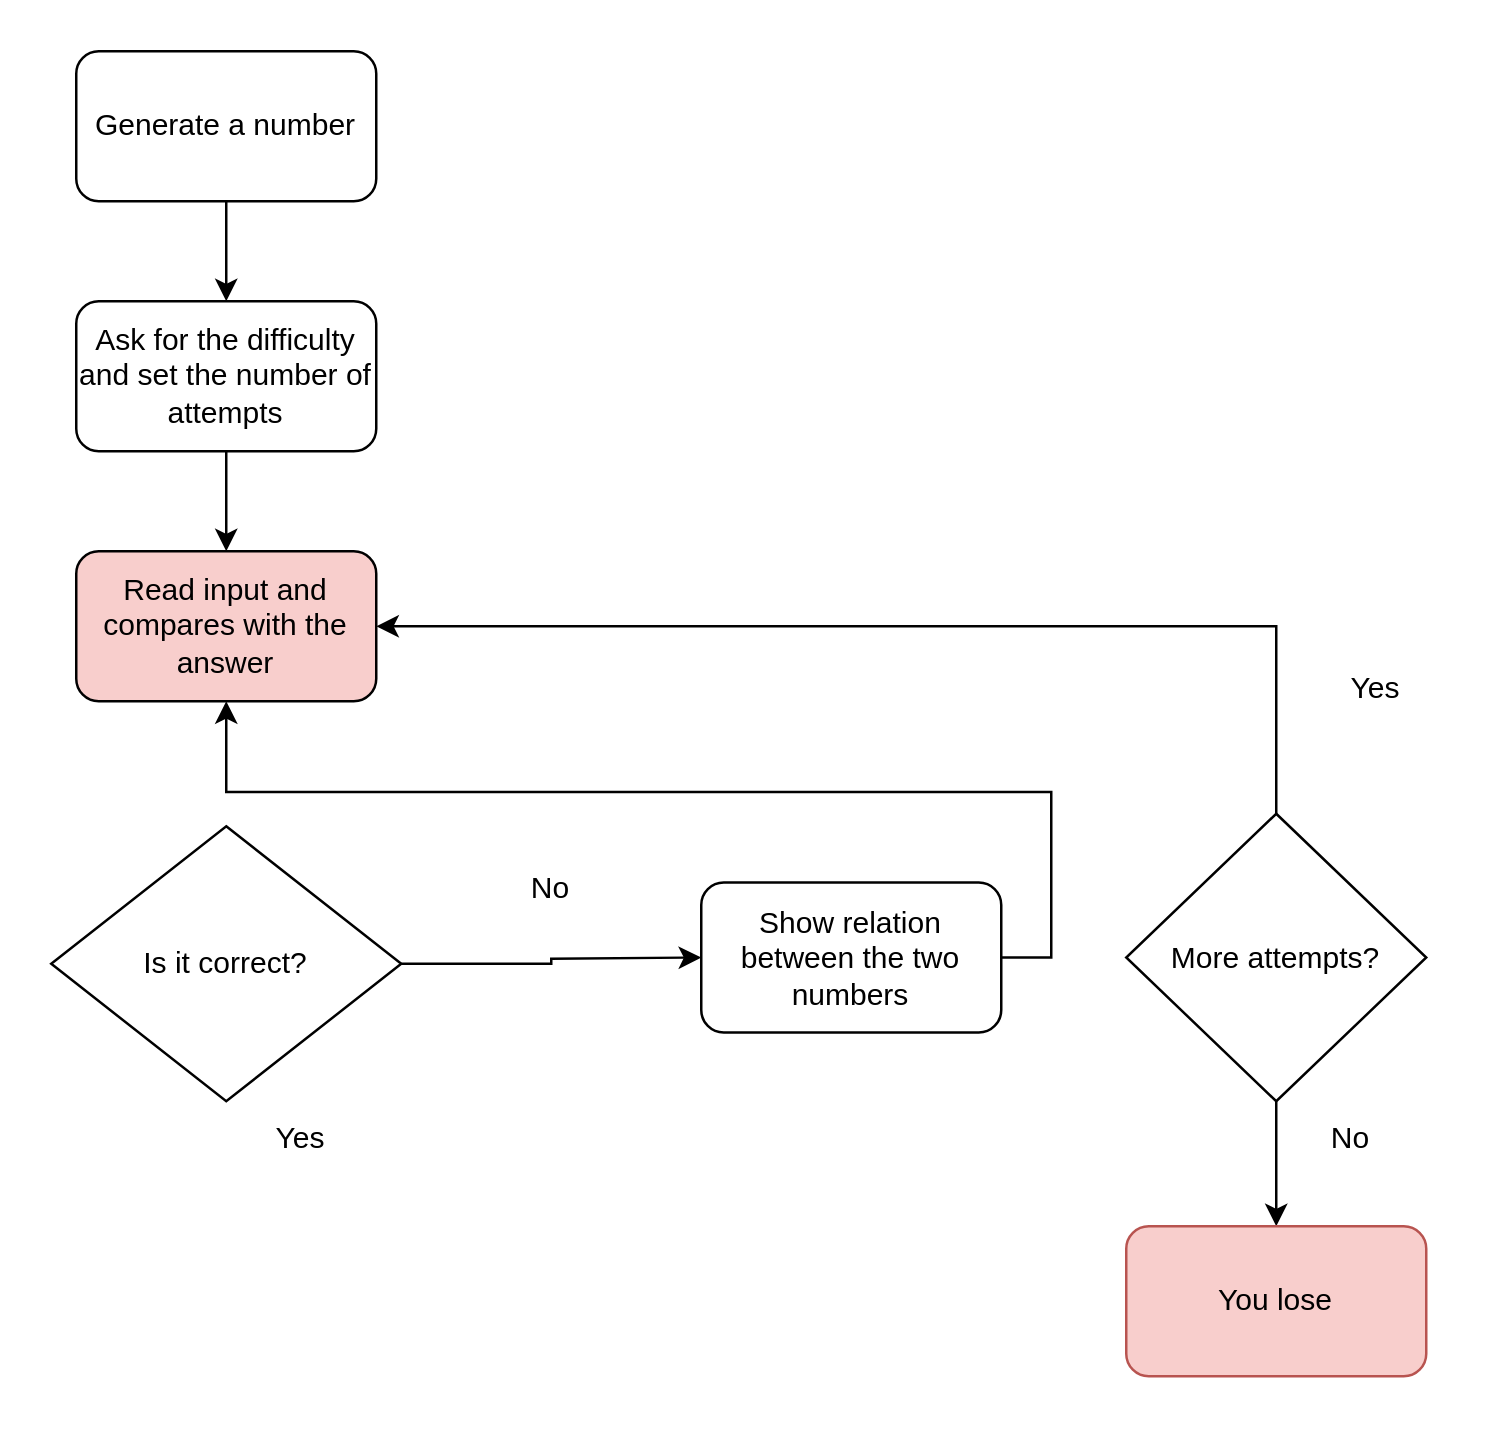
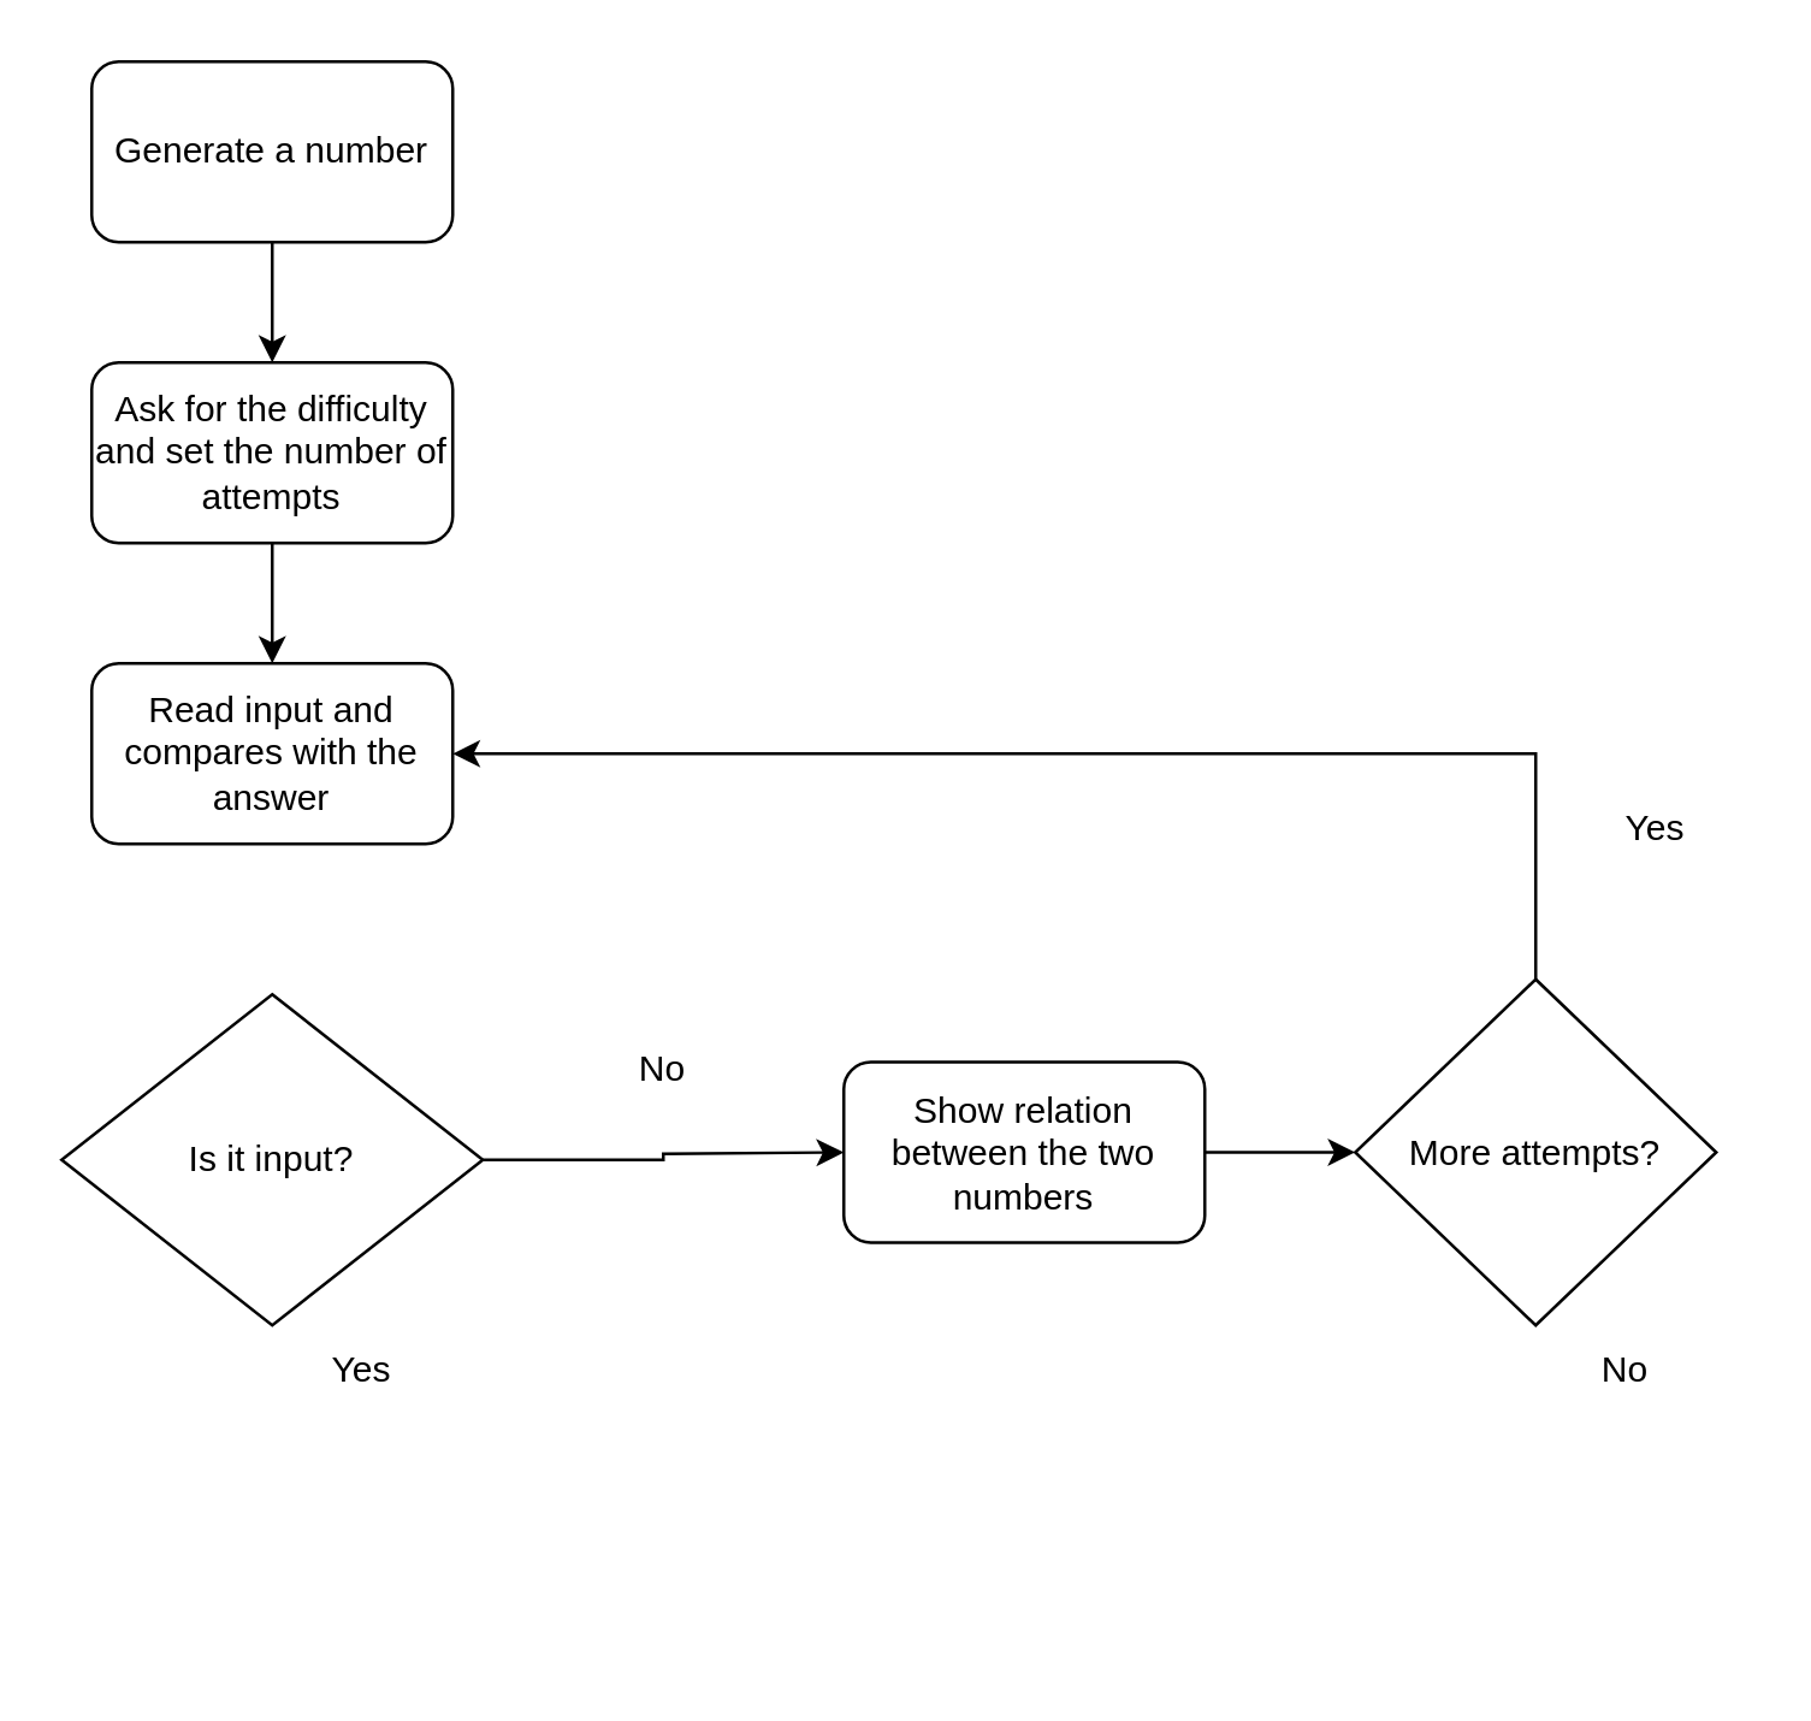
- <mxCell id="8" value="Read input and compares with the answer" style="rounded=1;whiteSpace=wrap;html=1;fillColor=#f8cecc;" vertex="1" parent="1"><mxGeometry x="30" y="220" width="120" height="60" as="geometry" /></mxCell>
+ <mxCell id="8" value="Read input and compares with the answer" style="rounded=1;whiteSpace=wrap;html=1;" vertex="1" parent="1"><mxGeometry x="30" y="220" width="120" height="60" as="geometry" /></mxCell>
- <mxCell id="10" style="edgeStyle=orthogonalEdgeStyle;rounded=0;orthogonalLoop=1;jettySize=auto;html=1;exitX=1;exitY=0.5;exitDx=0;exitDy=0;" edge="1" parent="1" source="11" target="8"><mxGeometry relative="1" as="geometry" /></mxCell>
+ <mxCell id="10" style="edgeStyle=orthogonalEdgeStyle;rounded=0;orthogonalLoop=1;jettySize=auto;html=1;exitX=1;exitY=0.5;exitDx=0;exitDy=0;entryX=0;entryY=0.5;entryDx=0;entryDy=0;" edge="1" parent="1" source="11" target="14"><mxGeometry relative="1" as="geometry" /></mxCell>
- <mxCell id="7" value="Is it correct?" style="rhombus;whiteSpace=wrap;html=1;" vertex="1" parent="1"><mxGeometry x="20" y="330" width="140" height="110" as="geometry" /></mxCell>
+ <mxCell id="7" value="Is it input?" style="rhombus;whiteSpace=wrap;html=1;" vertex="1" parent="1"><mxGeometry x="20" y="330" width="140" height="110" as="geometry" /></mxCell>
- <mxCell id="13" style="edgeStyle=orthogonalEdgeStyle;rounded=0;orthogonalLoop=1;jettySize=auto;html=1;exitX=0.5;exitY=1;exitDx=0;exitDy=0;" edge="1" parent="1" source="14" target="15"><mxGeometry relative="1" as="geometry" /></mxCell>
- <mxCell id="15" value="You lose" style="rounded=1;whiteSpace=wrap;html=1;fillColor=#f8cecc;strokeColor=#b85450;" vertex="1" parent="1"><mxGeometry x="450" y="490" width="120" height="60" as="geometry" /></mxCell>
